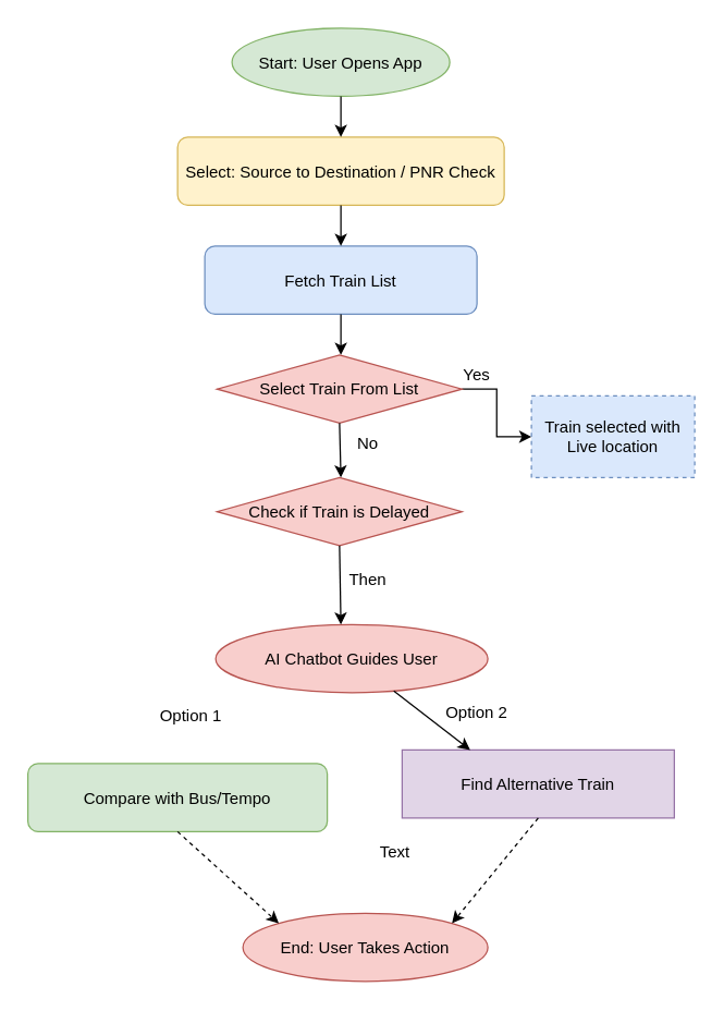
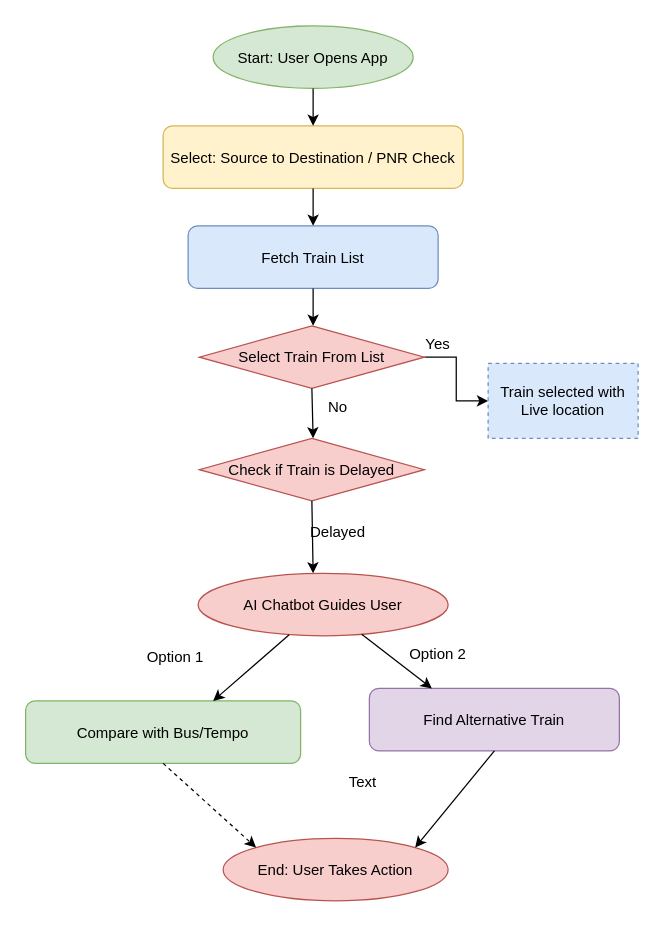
- <mxCell id="24" value="Then" style="text;html=1;align=center;verticalAlign=middle;whiteSpace=wrap;rounded=0;" vertex="1" parent="1"><mxGeometry x="240" y="410" width="60" height="30" as="geometry" /></mxCell>
+ <mxCell id="24" value="Delayed" style="text;html=1;align=center;verticalAlign=middle;whiteSpace=wrap;rounded=0;" vertex="1" parent="1"><mxGeometry x="240" y="410" width="60" height="30" as="geometry" /></mxCell>
+ <mxCell id="13" style="entryX=0.682;entryY=0;entryDx=0;entryDy=0;entryPerimeter=0;" parent="1" source="11" target="10" edge="1"><mxGeometry relative="1" as="geometry"><mxPoint x="240" y="540" as="targetPoint" /></mxGeometry></mxCell>
- <mxCell id="9" value="Find Alternative Train" style="fillColor=#E1D5E7;strokeColor=#9673A6;rounded=0;" parent="1" vertex="1"><mxGeometry x="295" y="550" width="200" height="50" as="geometry" /></mxCell>
+ <mxCell id="9" value="Find Alternative Train" style="rounded=1;fillColor=#E1D5E7;strokeColor=#9673A6;" parent="1" vertex="1"><mxGeometry x="295" y="550" width="200" height="50" as="geometry" /></mxCell>
- <mxCell id="21" value="" style="endArrow=classic;html=1;rounded=0;exitX=0.5;exitY=1;exitDx=0;exitDy=0;entryX=1;entryY=0;entryDx=0;entryDy=0;dashed=1;" edge="1" parent="1" source="9" target="12"><mxGeometry width="50" height="50" relative="1" as="geometry"><mxPoint x="270" y="630" as="sourcePoint" /><mxPoint x="330" y="670" as="targetPoint" /></mxGeometry></mxCell>
+ <mxCell id="21" value="" style="endArrow=classic;html=1;rounded=0;exitX=0.5;exitY=1;exitDx=0;exitDy=0;entryX=1;entryY=0;entryDx=0;entryDy=0;" edge="1" parent="1" source="9" target="12"><mxGeometry width="50" height="50" relative="1" as="geometry"><mxPoint x="270" y="630" as="sourcePoint" /><mxPoint x="330" y="670" as="targetPoint" /></mxGeometry></mxCell>
